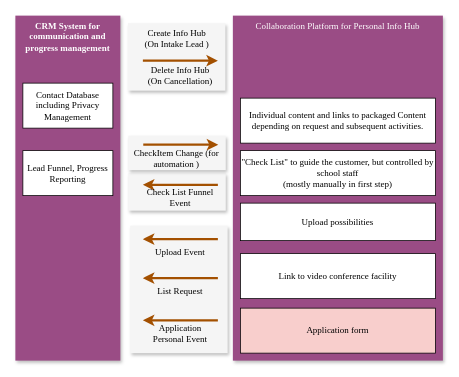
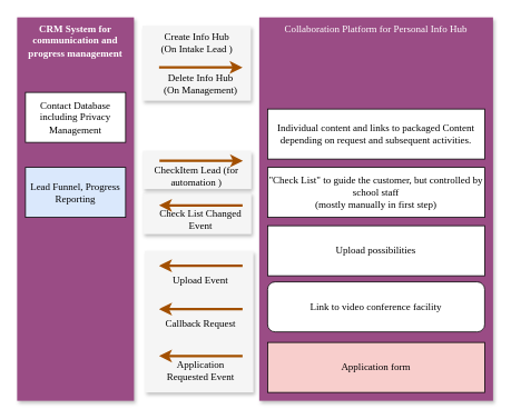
- <mxCell id="24" value="Delete Info Hub&lt;br&gt;(On Cancellation)" style="text;html=1;strokeColor=none;fillColor=none;align=center;verticalAlign=middle;whiteSpace=wrap;rounded=0;fontFamily=Comic Sans MS;" parent="1" vertex="1"><mxGeometry x="190" y="90" width="100" height="20" as="geometry" /></mxCell>
+ <mxCell id="24" value="Delete Info Hub&lt;br&gt;(On Management)" style="text;html=1;strokeColor=none;fillColor=none;align=center;verticalAlign=middle;whiteSpace=wrap;rounded=0;fontFamily=Comic Sans MS;" parent="1" vertex="1"><mxGeometry x="190" y="90" width="100" height="20" as="geometry" /></mxCell>
- <mxCell id="27" value="CheckItem Change (for automation )" style="text;html=1;strokeColor=none;fillColor=none;align=center;verticalAlign=middle;whiteSpace=wrap;rounded=0;fontFamily=Comic Sans MS;" vertex="1" parent="1"><mxGeometry x="170" y="200" width="130" height="20" as="geometry" /></mxCell>
+ <mxCell id="27" value="CheckItem Lead (for automation )" style="text;html=1;strokeColor=none;fillColor=none;align=center;verticalAlign=middle;whiteSpace=wrap;rounded=0;fontFamily=Comic Sans MS;" vertex="1" parent="1"><mxGeometry x="170" y="200" width="130" height="20" as="geometry" /></mxCell>
- <mxCell id="11" value="Lead Funnel, Progress Reporting" style="rounded=0;whiteSpace=wrap;html=1;fontFamily=Comic Sans MS;" parent="1" vertex="1"><mxGeometry x="30" y="200" width="120" height="60" as="geometry" /></mxCell>
+ <mxCell id="11" value="Lead Funnel, Progress Reporting" style="rounded=0;whiteSpace=wrap;html=1;fontFamily=Comic Sans MS;fillColor=#dae8fc;" parent="1" vertex="1"><mxGeometry x="30" y="200" width="120" height="60" as="geometry" /></mxCell>
- <mxCell id="17" value="Check List Funnel Event" style="text;html=1;strokeColor=none;fillColor=none;align=center;verticalAlign=middle;whiteSpace=wrap;rounded=0;fontFamily=Comic Sans MS;" parent="1" vertex="1"><mxGeometry x="190" y="252" width="100" height="20" as="geometry" /></mxCell>
+ <mxCell id="17" value="Check List Changed Event" style="text;html=1;strokeColor=none;fillColor=none;align=center;verticalAlign=middle;whiteSpace=wrap;rounded=0;fontFamily=Comic Sans MS;" parent="1" vertex="1"><mxGeometry x="190" y="252" width="100" height="20" as="geometry" /></mxCell>
- <mxCell id="12" value="Upload possibilities" style="rounded=0;whiteSpace=wrap;html=1;fontFamily=Comic Sans MS;" parent="1" vertex="1"><mxGeometry x="320" y="270" width="260" height="50" as="geometry" /></mxCell>
+ <mxCell id="12" value="Upload possibilities" style="rounded=0;whiteSpace=wrap;html=1;fontFamily=Comic Sans MS;" parent="1" vertex="1"><mxGeometry x="320" y="270" width="260" height="60" as="geometry" /></mxCell>
- <mxCell id="13" value="Link to video conference facility" style="rounded=0;whiteSpace=wrap;html=1;fontFamily=Comic Sans MS;" parent="1" vertex="1"><mxGeometry x="320" y="337.34" width="260" height="60" as="geometry" /></mxCell>
+ <mxCell id="13" value="Link to video conference facility" style="whiteSpace=wrap;html=1;fontFamily=Comic Sans MS;rounded=1;" parent="1" vertex="1"><mxGeometry x="320" y="337.34" width="260" height="60" as="geometry" /></mxCell>
- <mxCell id="21" value="List Request" style="text;html=1;strokeColor=none;fillColor=none;align=center;verticalAlign=middle;whiteSpace=wrap;rounded=0;fontFamily=Comic Sans MS;" parent="1" vertex="1"><mxGeometry x="190" y="377.34" width="100" height="20" as="geometry" /></mxCell>
+ <mxCell id="21" value="Callback Request" style="text;html=1;strokeColor=none;fillColor=none;align=center;verticalAlign=middle;whiteSpace=wrap;rounded=0;fontFamily=Comic Sans MS;" parent="1" vertex="1"><mxGeometry x="190" y="377.34" width="100" height="20" as="geometry" /></mxCell>
- <mxCell id="23" value="Application Personal Event" style="text;html=1;strokeColor=none;fillColor=none;align=center;verticalAlign=middle;whiteSpace=wrap;rounded=0;fontFamily=Comic Sans MS;" parent="1" vertex="1"><mxGeometry x="190" y="433.67" width="100" height="20" as="geometry" /></mxCell>
+ <mxCell id="23" value="Application Requested Event" style="text;html=1;strokeColor=none;fillColor=none;align=center;verticalAlign=middle;whiteSpace=wrap;rounded=0;fontFamily=Comic Sans MS;" parent="1" vertex="1"><mxGeometry x="190" y="433.67" width="100" height="20" as="geometry" /></mxCell>
